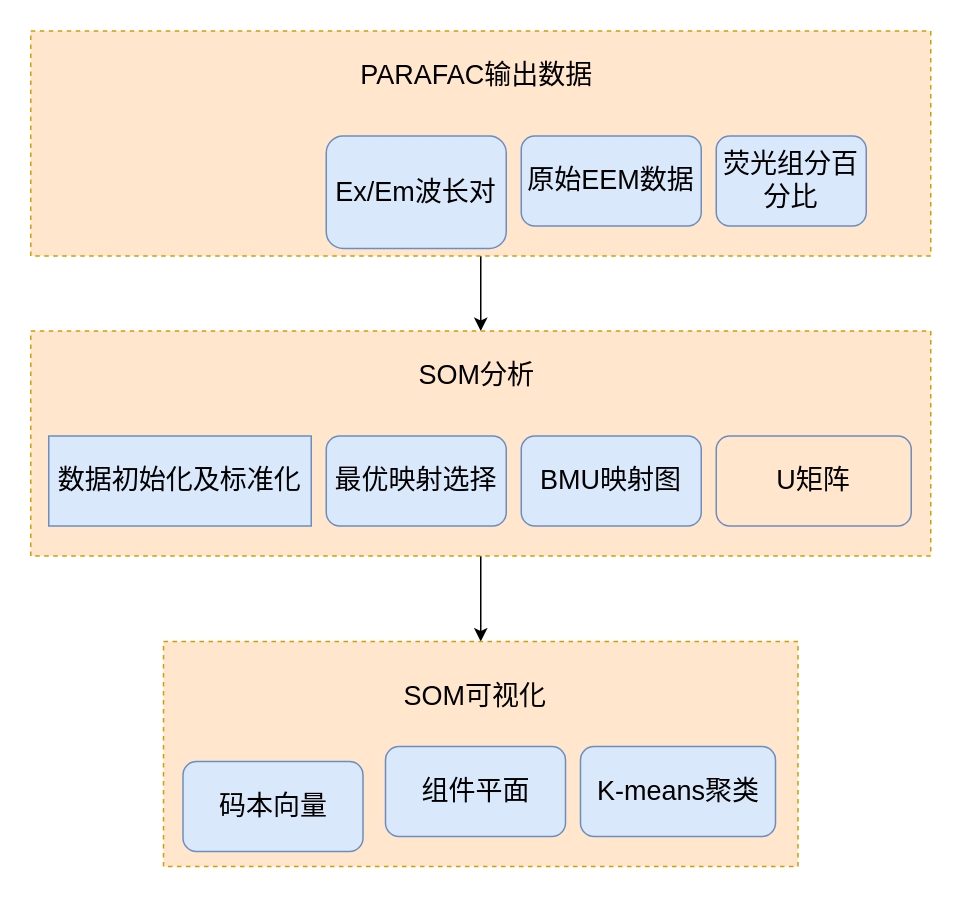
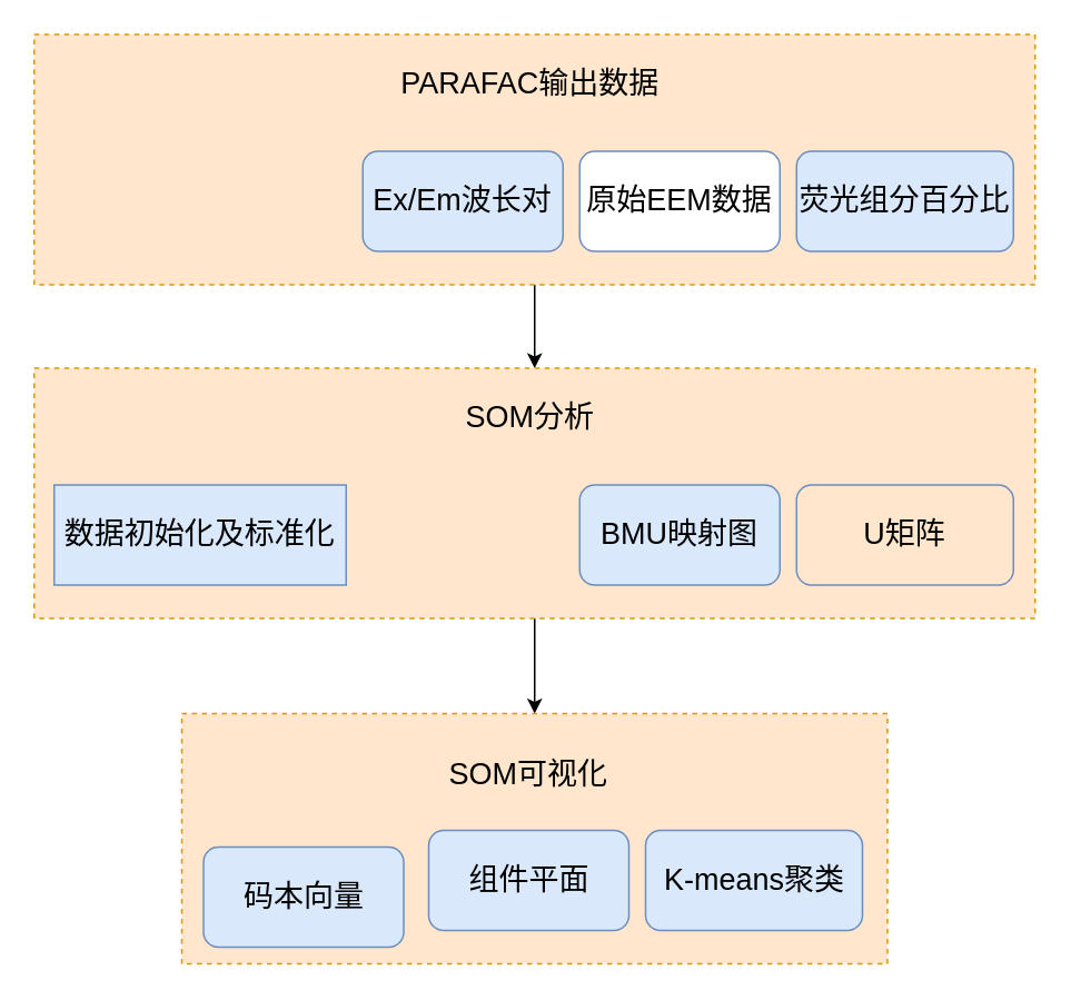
- <mxCell id="7" value="&lt;font style=&quot;font-size: 18px&quot;&gt;原始EEM数据&lt;/font&gt;" style="rounded=1;whiteSpace=wrap;html=1;fillColor=#dae8fc;strokeColor=#6c8ebf;" vertex="1" parent="1"><mxGeometry x="347" y="90" width="120" height="60" as="geometry" /></mxCell>
+ <mxCell id="7" value="&lt;font style=&quot;font-size: 18px&quot;&gt;原始EEM数据&lt;/font&gt;" style="rounded=1;whiteSpace=wrap;html=1;fillColor=#ffffff;strokeColor=#6c8ebf;" vertex="1" parent="1"><mxGeometry x="347" y="90" width="120" height="60" as="geometry" /></mxCell>
- <mxCell id="6" value="&lt;font style=&quot;font-size: 18px&quot;&gt;荧光组分百分比&lt;/font&gt;" style="rounded=1;whiteSpace=wrap;html=1;fillColor=#dae8fc;strokeColor=#6c8ebf;" vertex="1" parent="1"><mxGeometry x="477" y="90" width="100" height="60" as="geometry" /></mxCell>
+ <mxCell id="6" value="&lt;font style=&quot;font-size: 18px&quot;&gt;荧光组分百分比&lt;/font&gt;" style="rounded=1;whiteSpace=wrap;html=1;fillColor=#dae8fc;strokeColor=#6c8ebf;" vertex="1" parent="1"><mxGeometry x="477" y="90" width="130" height="60" as="geometry" /></mxCell>
- <mxCell id="5" value="&lt;font style=&quot;font-size: 18px&quot;&gt;Ex/Em波长对&lt;/font&gt;" style="rounded=1;whiteSpace=wrap;html=1;fillColor=#dae8fc;strokeColor=#6c8ebf;" vertex="1" parent="1"><mxGeometry x="217" y="90" width="120" height="75" as="geometry" /></mxCell>
+ <mxCell id="5" value="&lt;font style=&quot;font-size: 18px&quot;&gt;Ex/Em波长对&lt;/font&gt;" style="rounded=1;whiteSpace=wrap;html=1;fillColor=#dae8fc;strokeColor=#6c8ebf;" vertex="1" parent="1"><mxGeometry x="217" y="90" width="120" height="60" as="geometry" /></mxCell>
- <mxCell id="12" value="&lt;font style=&quot;font-size: 18px&quot;&gt;最优映射选择&lt;/font&gt;" style="rounded=1;whiteSpace=wrap;html=1;fillColor=#dae8fc;strokeColor=#6c8ebf;" vertex="1" parent="1"><mxGeometry x="217" y="290" width="120" height="60" as="geometry" /></mxCell>
